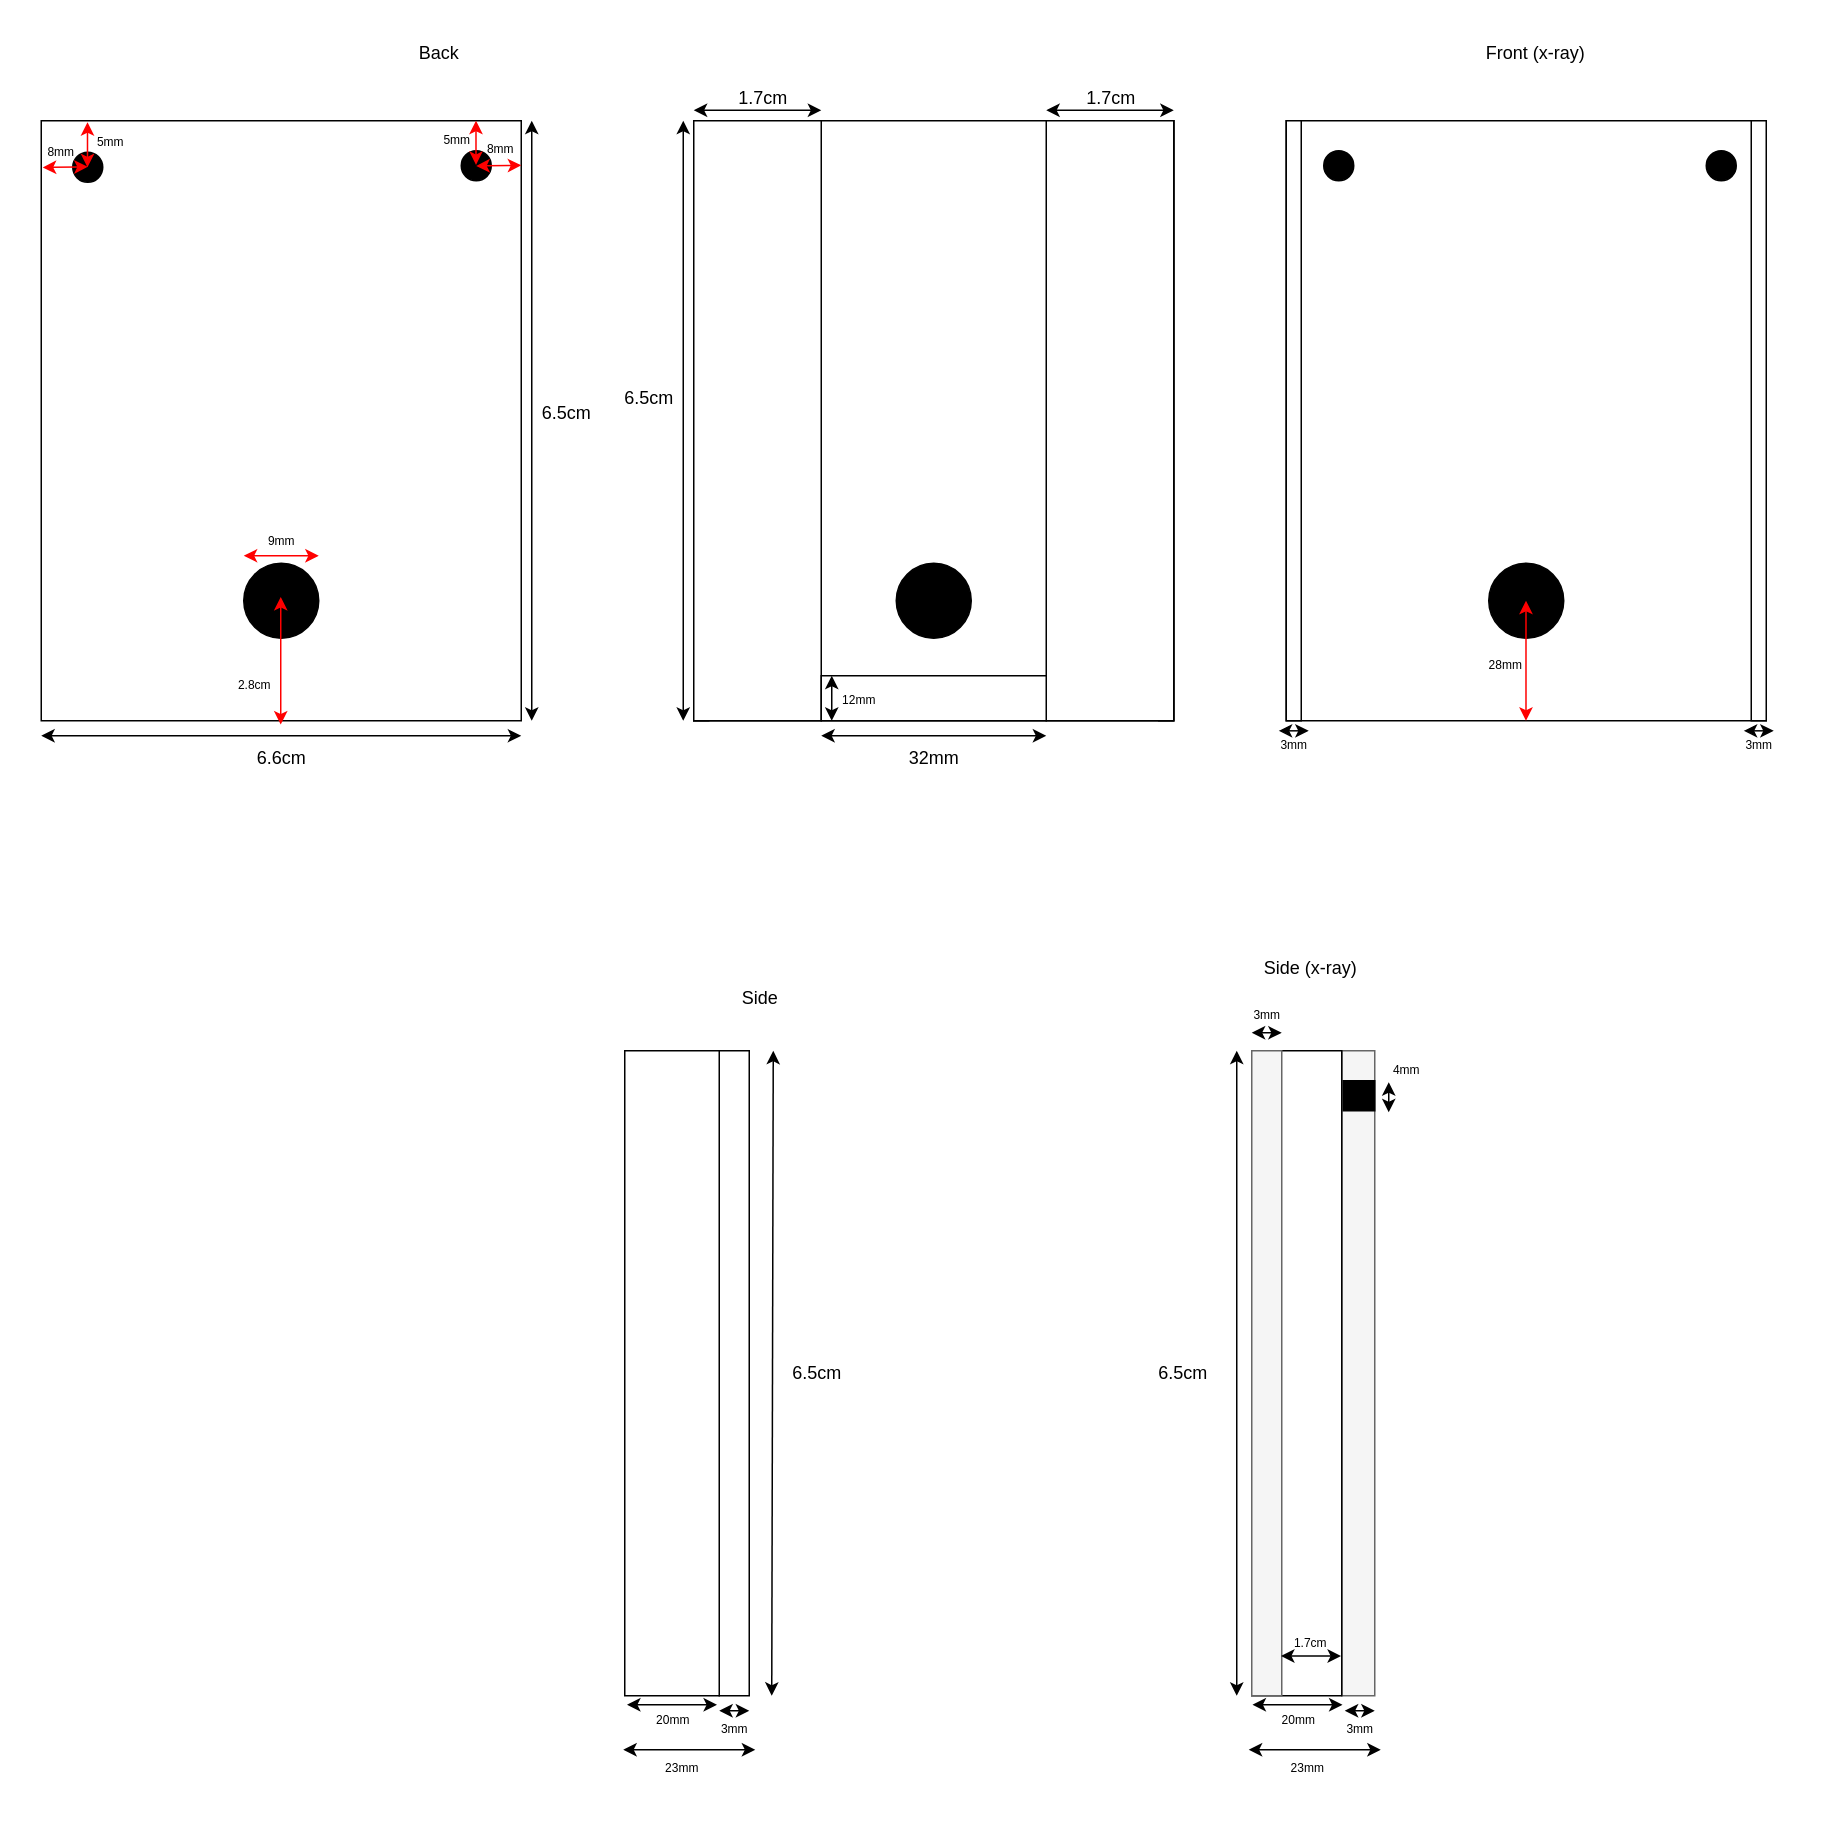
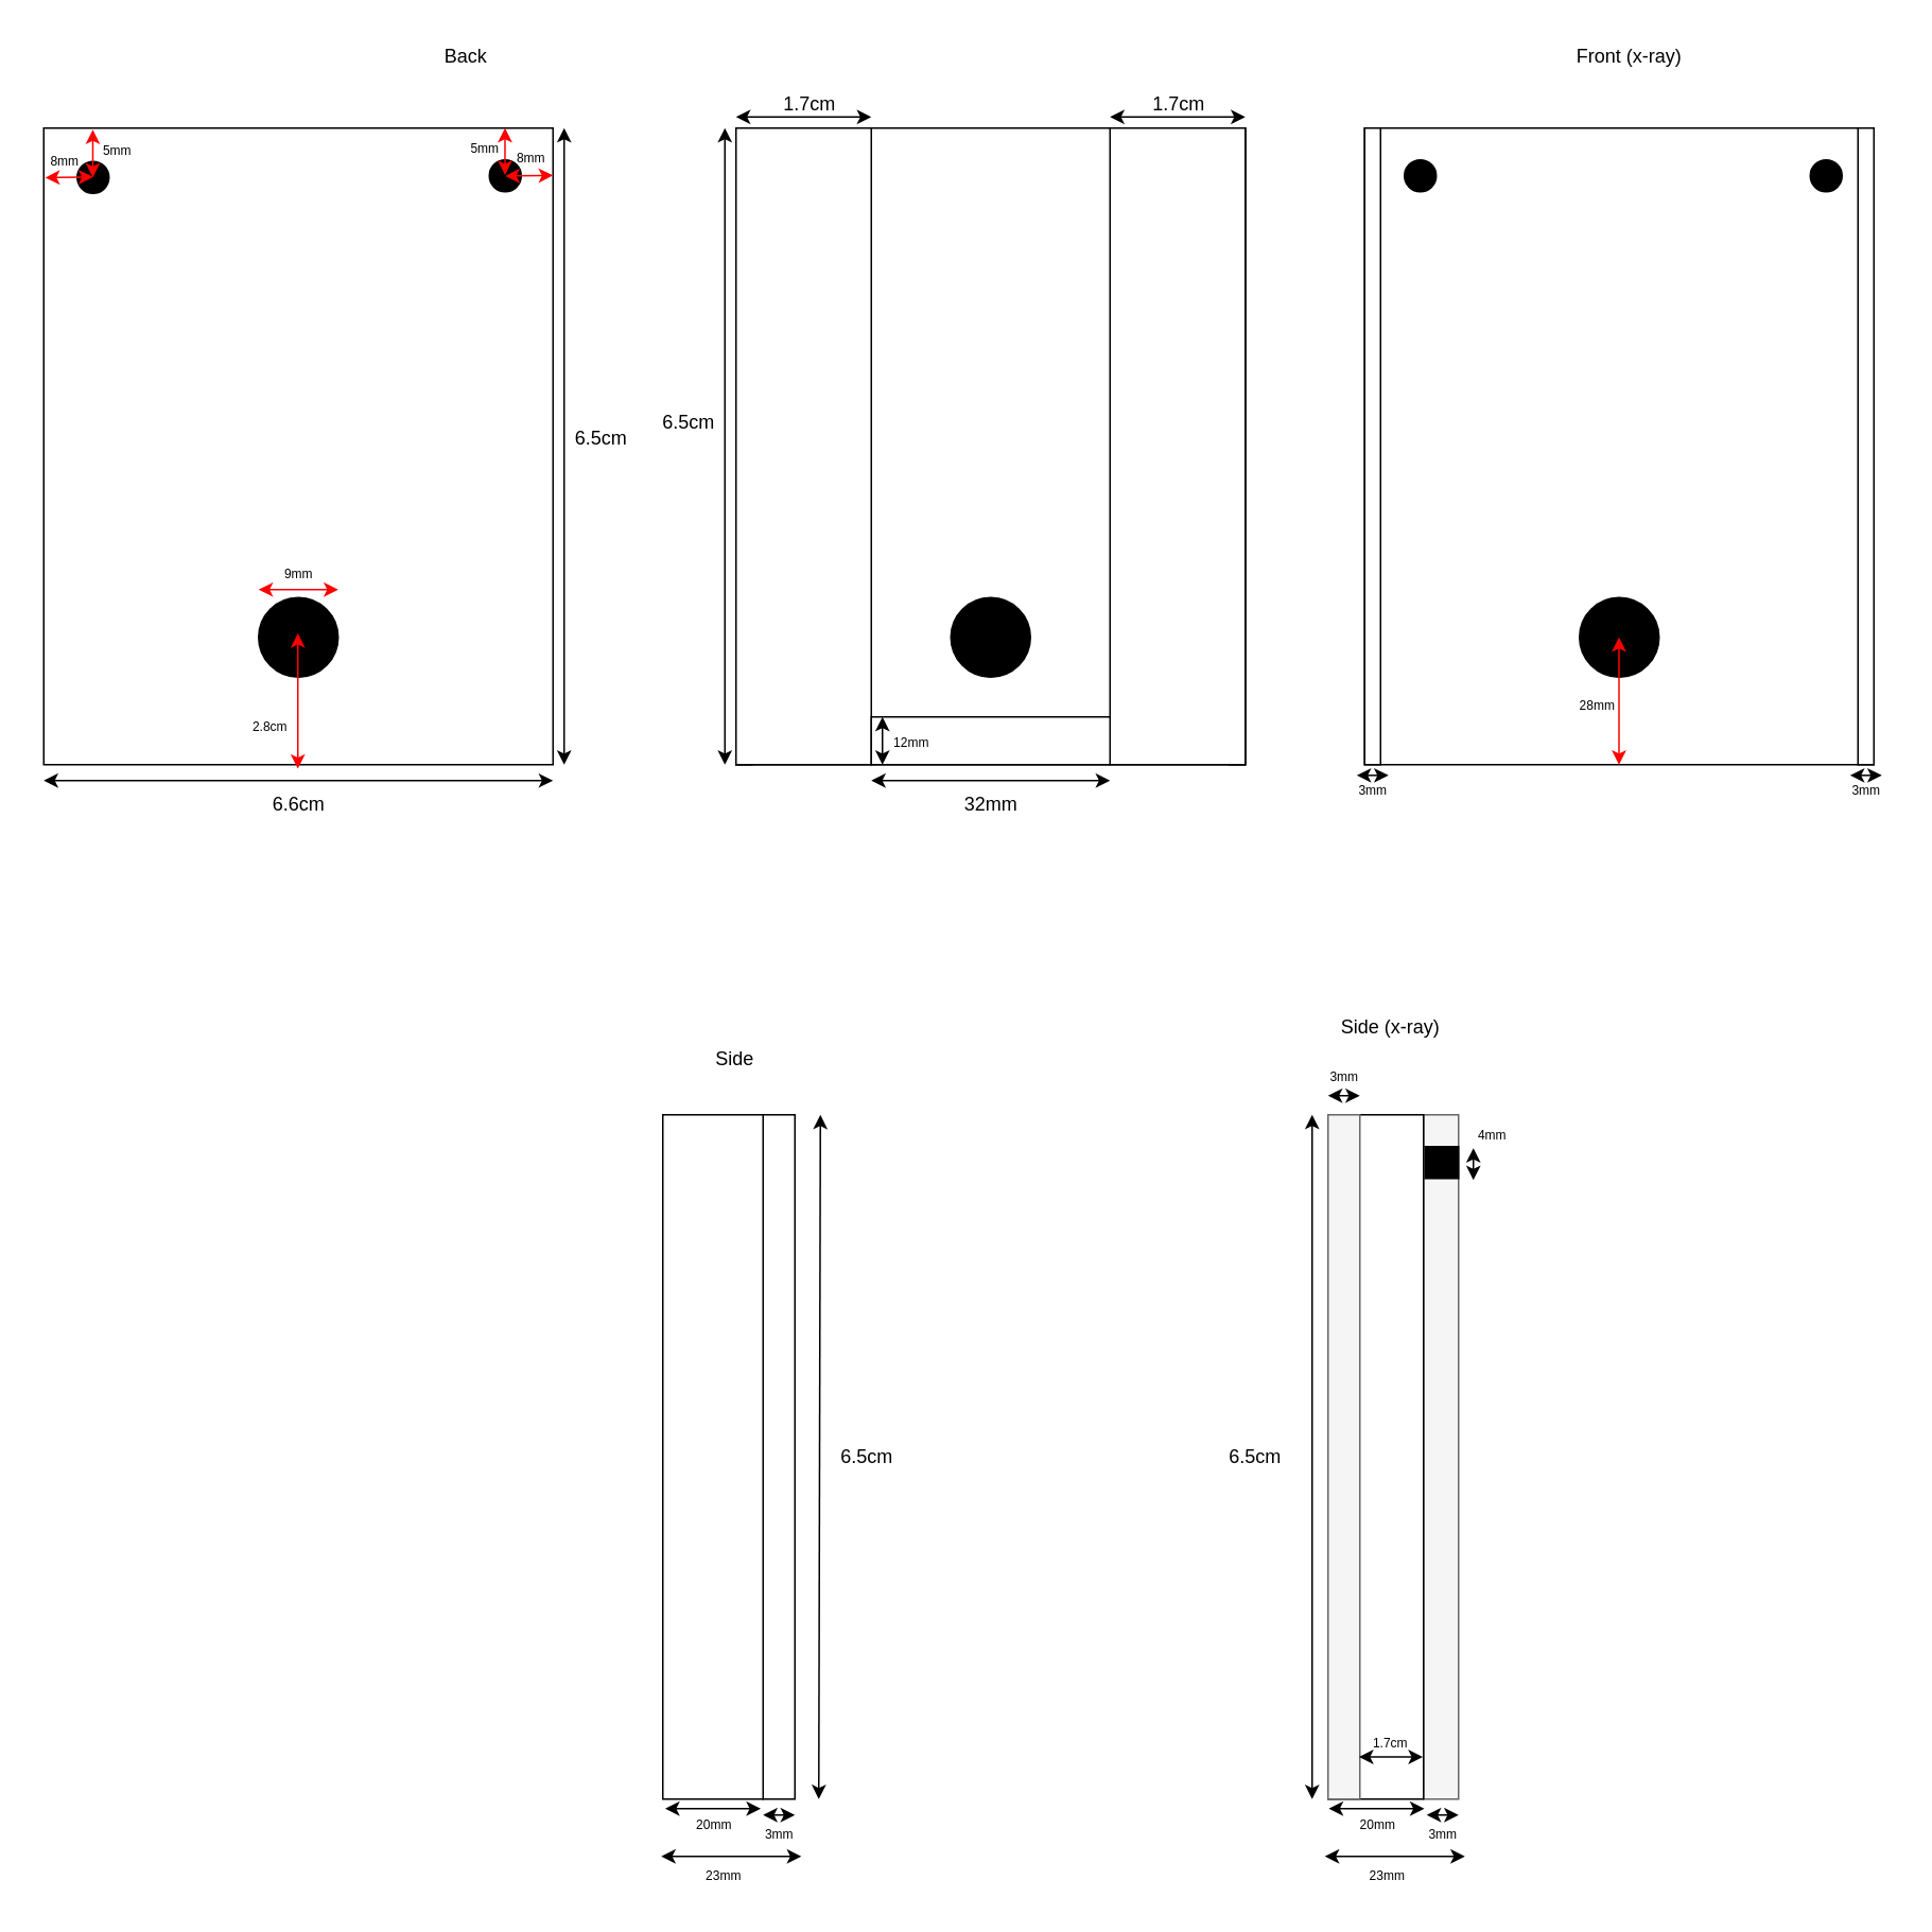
- <mxCell id="5" value="Side" style="text;html=1;align=center;verticalAlign=middle;resizable=0;points=[];autosize=1;strokeColor=none;fillColor=none;" parent="1" vertex="1"><mxGeometry x="481" y="650" width="50" height="30" as="geometry" /></mxCell>
+ <mxCell id="5" value="Side" style="text;html=1;align=center;verticalAlign=middle;resizable=0;points=[];autosize=1;strokeColor=none;fillColor=none;" parent="1" vertex="1"><mxGeometry x="436" y="650" width="50" height="30" as="geometry" /></mxCell>
